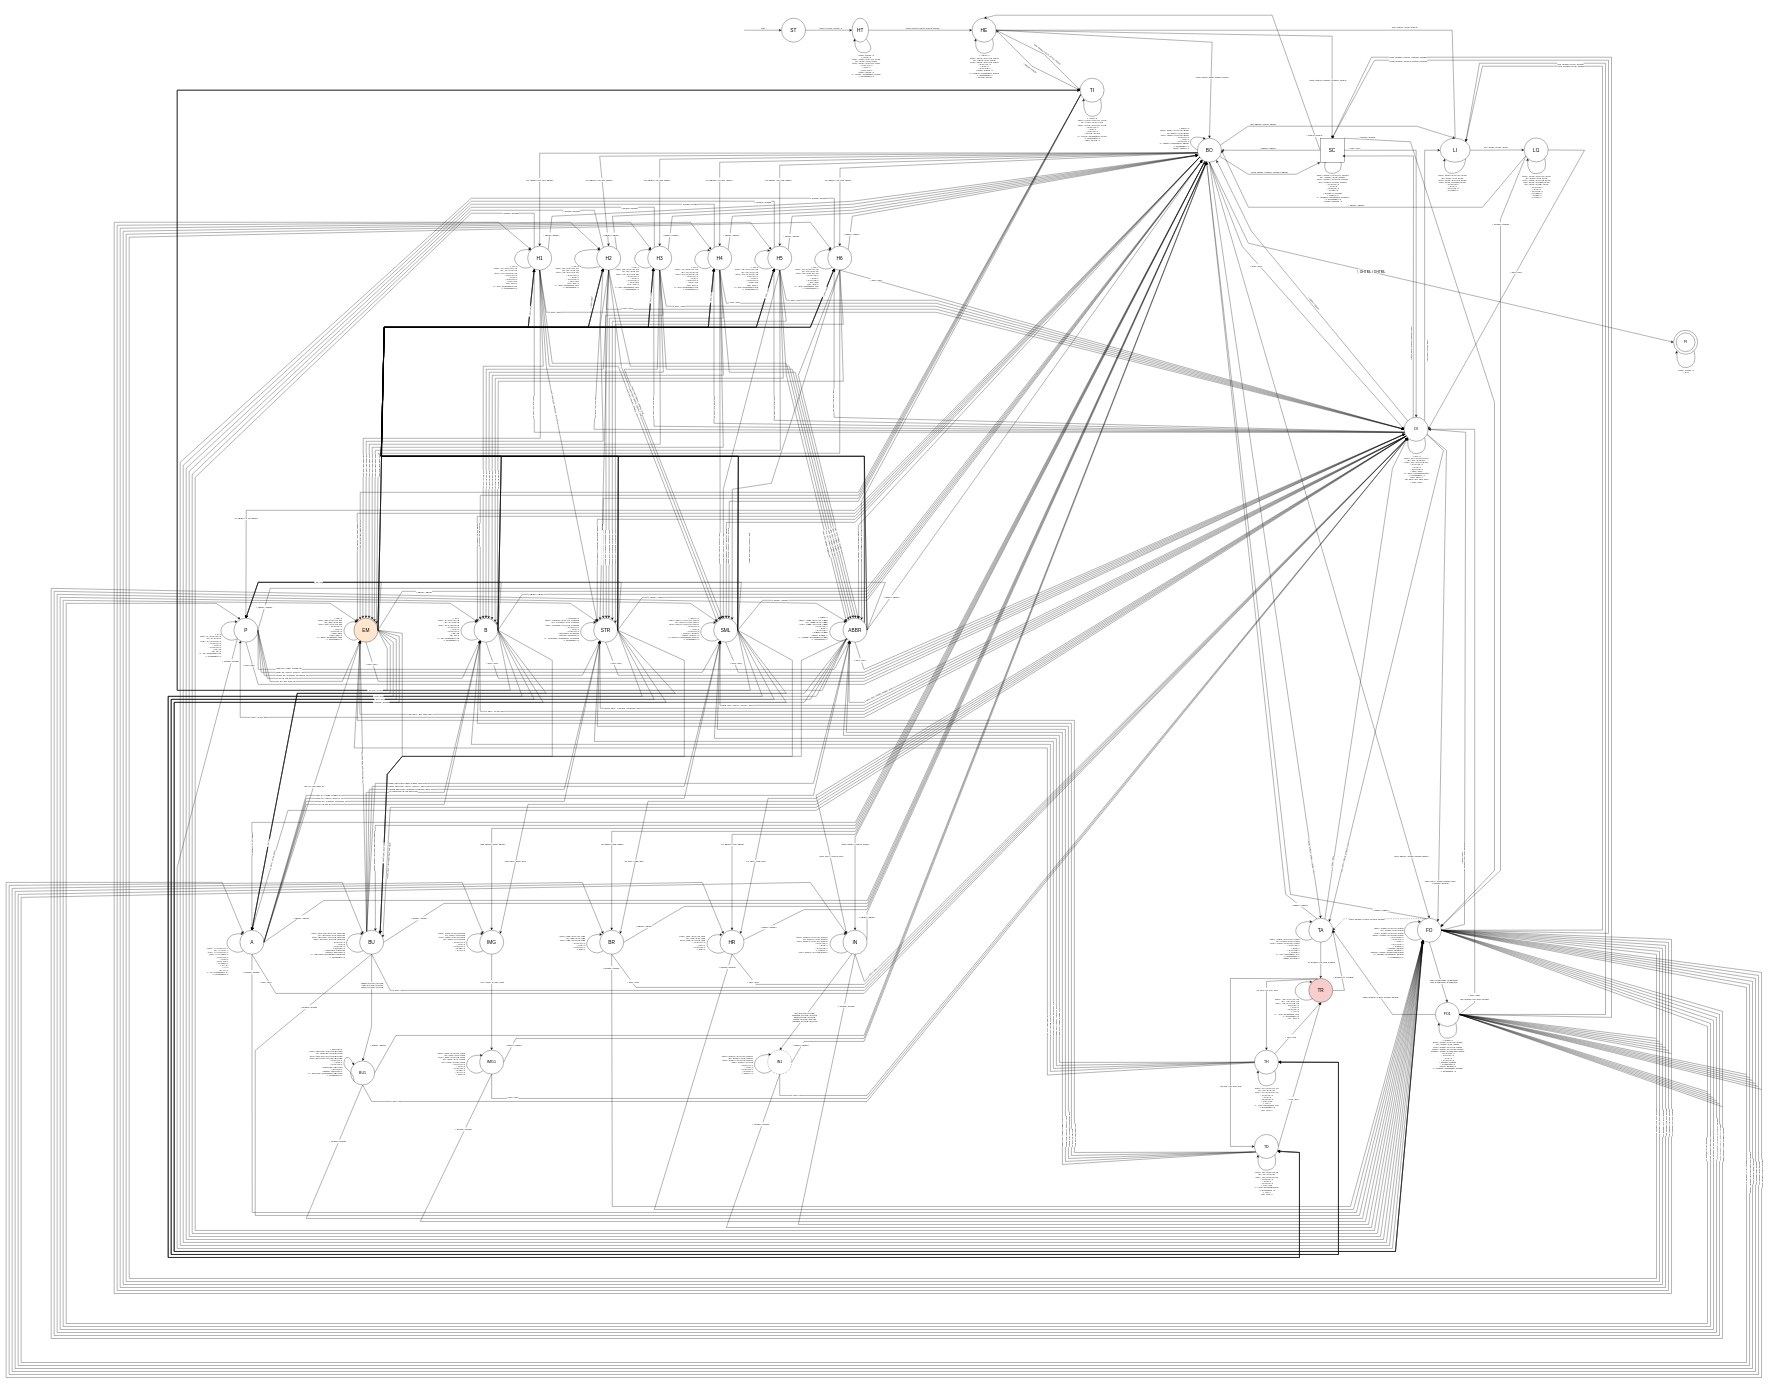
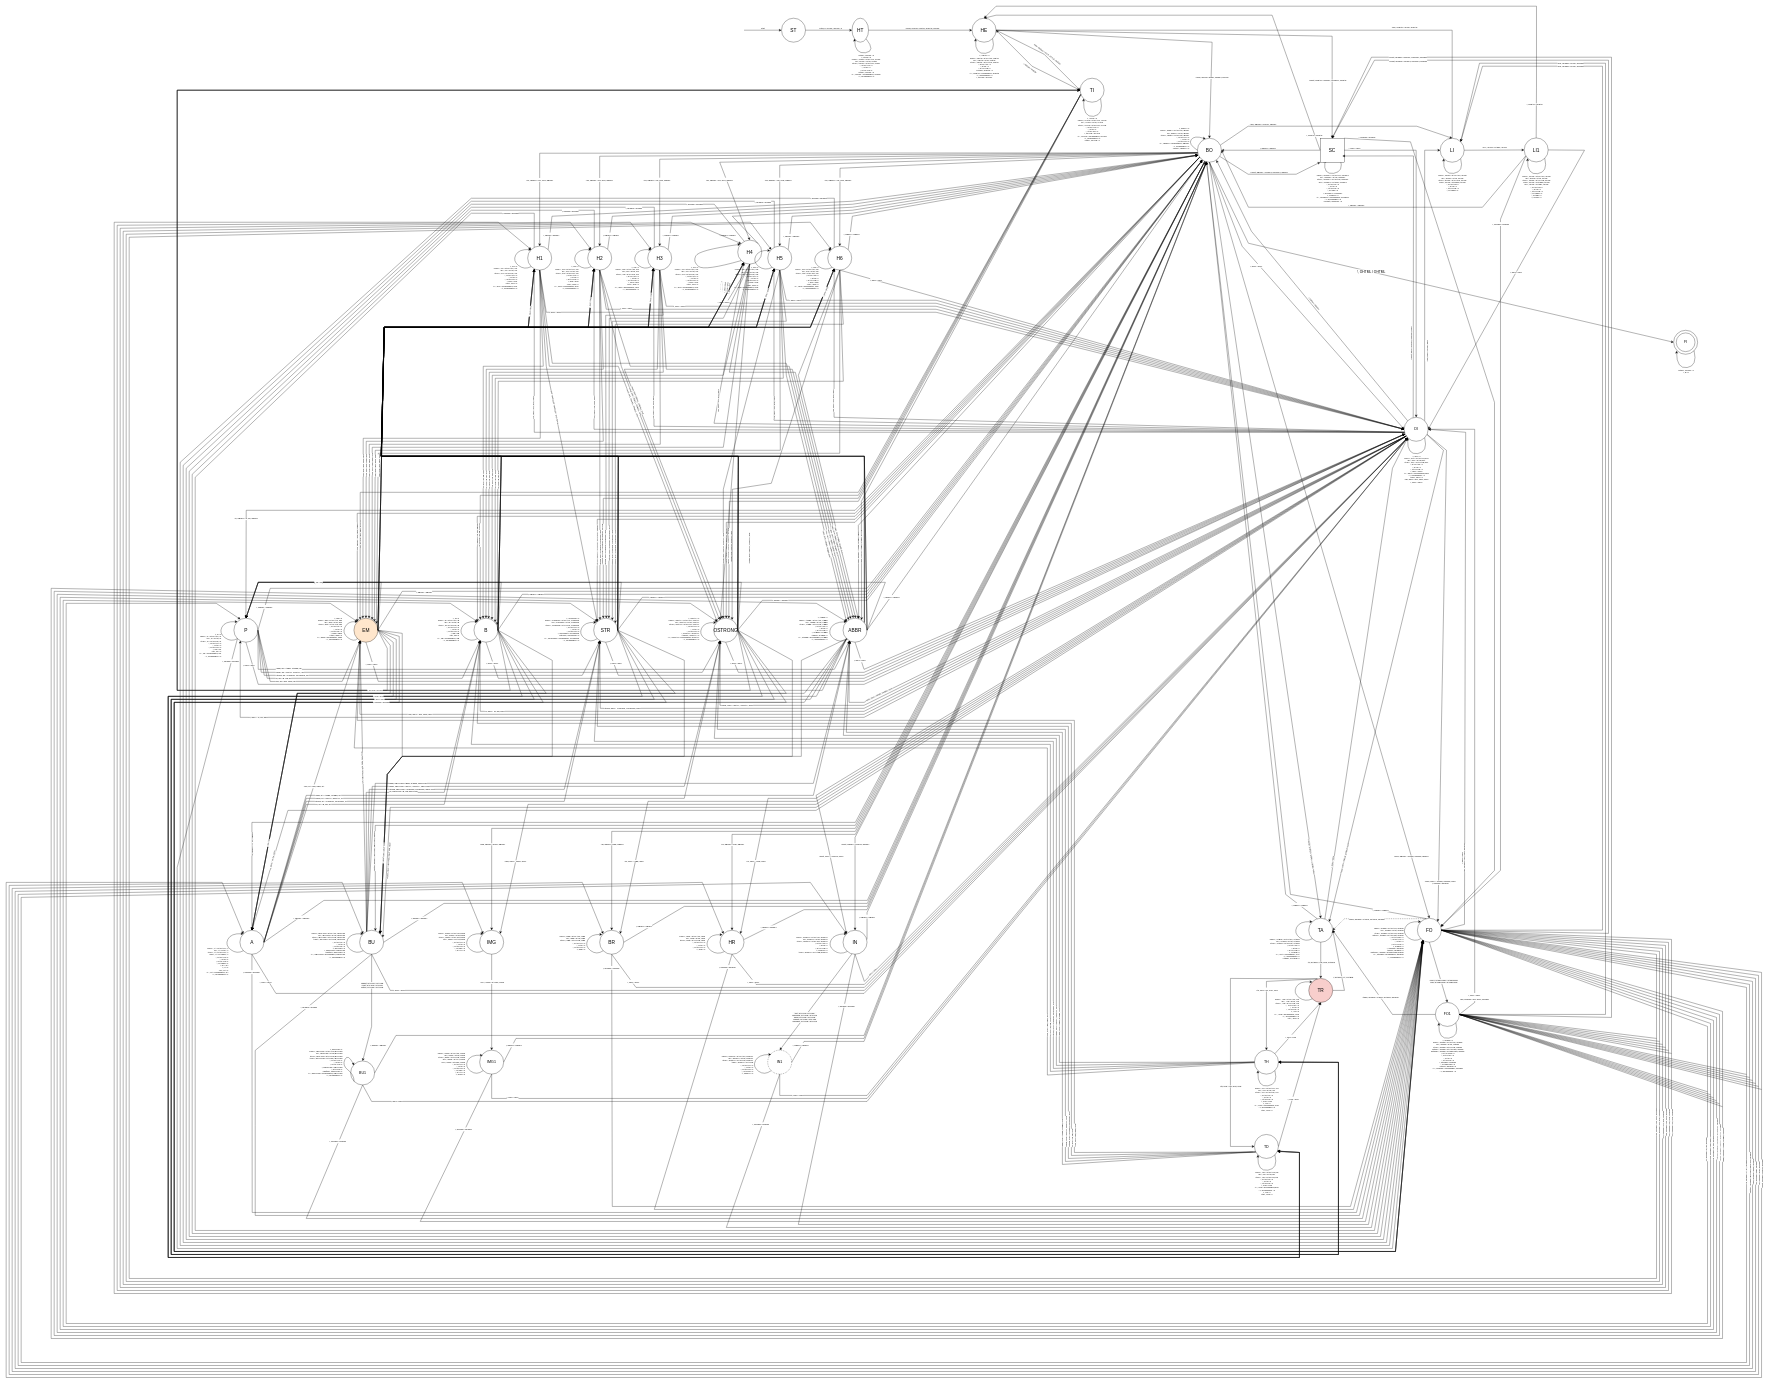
+ <mxCell id="36" value="" style="endArrow=classic;html=1;rounded=0;fontSize=6;horizontal=1;entryX=0.5;entryY=0;entryDx=0;entryDy=0;labelBackgroundColor=none;exitX=0.5;exitY=0;exitDx=0;exitDy=0;movable=0;resizable=0;rotatable=0;deletable=0;editable=0;locked=1;connectable=0;" edge="1" parent="1" source="33" target="12"><mxGeometry width="50" height="50" relative="1" as="geometry"><mxPoint x="5439" y="660" as="sourcePoint" /><mxPoint x="3279" y="20" as="targetPoint" /><Array as="points"><mxPoint x="5120" y="290" /><mxPoint x="5120" y="20" /><mxPoint x="3319" y="20" /></Array></mxGeometry></mxCell>
+ <mxCell id="37" value="!, OHEAD / OHEAD" style="edgeLabel;html=1;align=center;verticalAlign=middle;resizable=0;points=[];fontSize=6;movable=0;rotatable=0;deletable=0;editable=0;locked=1;connectable=0;" vertex="1" connectable="0" parent="36"><mxGeometry x="-0.902" y="6" relative="1" as="geometry"><mxPoint as="offset" /></mxGeometry></mxCell>
- <mxCell id="619" value="" style="endArrow=diamond;html=1;rounded=0;exitX=1;exitY=0.5;exitDx=0;exitDy=0;entryX=0.5;entryY=0;entryDx=0;entryDy=0;movable=0;resizable=0;rotatable=0;deletable=0;editable=0;locked=1;connectable=0;" edge="1" parent="1" source="178" target="27"><mxGeometry width="50" height="50" relative="1" as="geometry"><mxPoint x="4813" y="3109" as="sourcePoint" /><mxPoint x="4449" y="470" as="targetPoint" /><Array as="points"><mxPoint x="5370" y="3390" /><mxPoint x="5370" y="190" /><mxPoint x="4570" y="190" /></Array></mxGeometry></mxCell>
+ <mxCell id="619" value="" style="endArrow=classic;html=1;rounded=0;exitX=1;exitY=0.5;exitDx=0;exitDy=0;entryX=0.5;entryY=0;entryDx=0;entryDy=0;movable=0;resizable=0;rotatable=0;deletable=0;editable=0;locked=1;connectable=0;" edge="1" parent="1" source="178" target="27"><mxGeometry width="50" height="50" relative="1" as="geometry"><mxPoint x="4813" y="3109" as="sourcePoint" /><mxPoint x="4449" y="470" as="targetPoint" /><Array as="points"><mxPoint x="5370" y="3390" /><mxPoint x="5370" y="190" /><mxPoint x="4570" y="190" /></Array></mxGeometry></mxCell>
- <mxCell id="30" value="LI" style="ellipse;whiteSpace=wrap;html=1;aspect=fixed;fontSize=16;horizontal=1;labelBackgroundColor=none;movable=0;resizable=0;rotatable=0;deletable=0;editable=0;locked=1;connectable=0;" vertex="1" parent="1"><mxGeometry x="4799" y="460" width="100" height="80" as="geometry" /></mxCell>
+ <mxCell id="30" value="LI" style="ellipse;whiteSpace=wrap;html=1;aspect=fixed;fontSize=16;horizontal=1;labelBackgroundColor=none;movable=0;resizable=0;rotatable=0;deletable=0;editable=0;locked=1;connectable=0;" vertex="1" parent="1"><mxGeometry x="4799" y="460" width="80" height="80" as="geometry" /></mxCell>
- <mxCell id="59" value="H2" style="ellipse;whiteSpace=wrap;html=1;aspect=fixed;fontSize=16;horizontal=1;labelBackgroundColor=none;movable=0;resizable=0;rotatable=0;deletable=0;editable=0;locked=1;connectable=0;" vertex="1" parent="1"><mxGeometry x="1988" y="819.48" width="80" height="80" as="geometry" /></mxCell>
+ <mxCell id="59" value="H2" style="ellipse;whiteSpace=wrap;html=1;aspect=fixed;fontSize=16;horizontal=1;labelBackgroundColor=none;movable=0;resizable=0;rotatable=0;deletable=0;editable=0;locked=1;connectable=0;" vertex="1" parent="1"><mxGeometry x="1958" y="819.48" width="80" height="80" as="geometry" /></mxCell>
- <mxCell id="61" value="H4" style="ellipse;whiteSpace=wrap;html=1;aspect=fixed;fontSize=16;horizontal=1;labelBackgroundColor=none;movable=0;resizable=0;rotatable=0;deletable=0;editable=0;locked=1;connectable=0;" vertex="1" parent="1"><mxGeometry x="2358" y="819.48" width="80" height="80" as="geometry" /></mxCell>
+ <mxCell id="61" value="H4" style="ellipse;whiteSpace=wrap;html=1;aspect=fixed;fontSize=16;horizontal=1;labelBackgroundColor=none;movable=0;resizable=0;rotatable=0;deletable=0;editable=0;locked=1;connectable=0;" vertex="1" parent="1"><mxGeometry x="2458" y="799.48" width="80" height="80" as="geometry" /></mxCell>
- <mxCell id="132" value="SML" style="ellipse;whiteSpace=wrap;html=1;aspect=fixed;fontSize=16;horizontal=1;labelBackgroundColor=none;movable=0;resizable=0;rotatable=0;deletable=0;editable=0;locked=1;connectable=0;" vertex="1" parent="1"><mxGeometry x="2378" y="2059.53" width="80" height="80" as="geometry" /></mxCell>
+ <mxCell id="132" value="OSTRONG" style="ellipse;whiteSpace=wrap;html=1;aspect=fixed;fontSize=16;horizontal=1;labelBackgroundColor=none;movable=0;resizable=0;rotatable=0;deletable=0;editable=0;locked=1;connectable=0;" vertex="1" parent="1"><mxGeometry x="2378" y="2059.53" width="80" height="80" as="geometry" /></mxCell>
